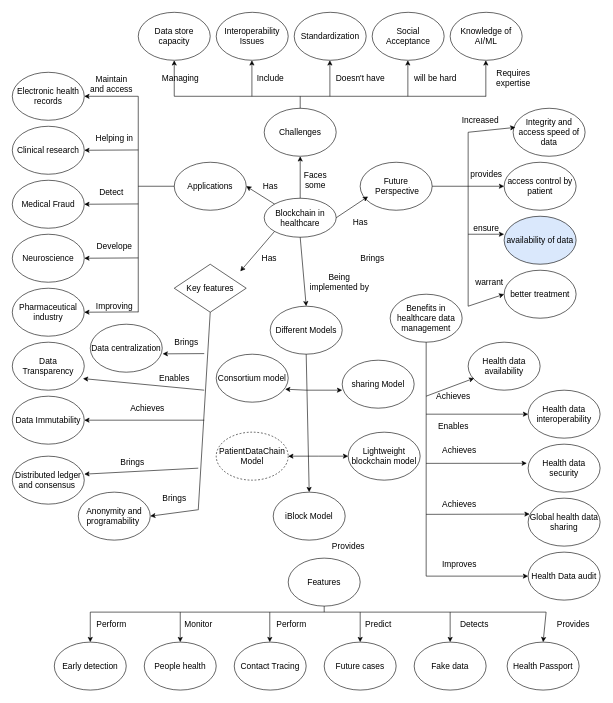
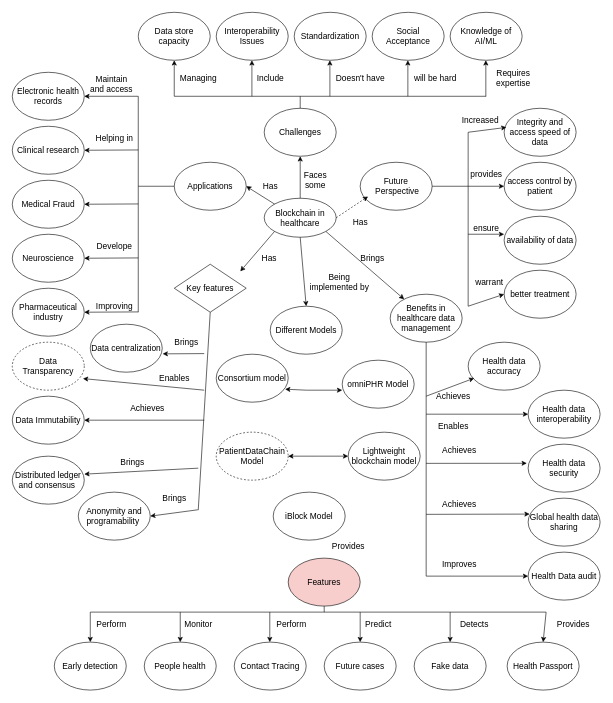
- <mxCell id="38" value="Managing" style="text;html=1;align=center;verticalAlign=middle;resizable=0;points=[];autosize=1;strokeColor=none;fillColor=none;fontSize=14;" parent="1" vertex="1"><mxGeometry x="260" y="120" width="80" height="20" as="geometry" /></mxCell>
+ <mxCell id="38" value="Managing" style="text;html=1;align=center;verticalAlign=middle;resizable=0;points=[];autosize=1;strokeColor=none;fillColor=none;fontSize=14;" parent="1" vertex="1"><mxGeometry x="290" y="120" width="80" height="20" as="geometry" /></mxCell>
- <mxCell id="44" value="Integrity and access speed of data" style="ellipse;whiteSpace=wrap;html=1;fontSize=14;" parent="1" vertex="1"><mxGeometry x="855" y="180" width="120" height="80" as="geometry" /></mxCell>
+ <mxCell id="44" value="Integrity and access speed of data" style="ellipse;whiteSpace=wrap;html=1;fontSize=14;" parent="1" vertex="1"><mxGeometry x="840" y="180" width="120" height="80" as="geometry" /></mxCell>
- <mxCell id="20" value="Detect" style="text;html=1;align=center;verticalAlign=middle;resizable=0;points=[];autosize=1;strokeColor=none;fillColor=none;fontSize=14;" parent="1" vertex="1"><mxGeometry x="155" y="310" width="60" height="20" as="geometry" /></mxCell>
- <mxCell id="48" value="" style="endArrow=classic;html=1;rounded=0;fontSize=14;exitX=1;exitY=0.5;exitDx=0;exitDy=0;entryX=0.109;entryY=0.714;entryDx=0;entryDy=0;entryPerimeter=0;" parent="1" source="2" target="43" edge="1"><mxGeometry width="50" height="50" relative="1" as="geometry"><mxPoint x="560" y="390" as="sourcePoint" /><mxPoint x="610" y="340" as="targetPoint" /></mxGeometry></mxCell>
+ <mxCell id="48" value="" style="endArrow=classic;html=1;rounded=0;fontSize=14;exitX=1;exitY=0.5;exitDx=0;exitDy=0;entryX=0.109;entryY=0.714;entryDx=0;entryDy=0;entryPerimeter=0;dashed=1;" parent="1" source="2" target="43" edge="1"><mxGeometry width="50" height="50" relative="1" as="geometry"><mxPoint x="560" y="390" as="sourcePoint" /><mxPoint x="610" y="340" as="targetPoint" /></mxGeometry></mxCell>
- <mxCell id="46" value="availability of data" style="ellipse;whiteSpace=wrap;html=1;fontSize=14;fillColor=#dae8fc;" parent="1" vertex="1"><mxGeometry x="840" y="360" width="120" height="80" as="geometry" /></mxCell>
+ <mxCell id="46" value="availability of data" style="ellipse;whiteSpace=wrap;html=1;fontSize=14;" parent="1" vertex="1"><mxGeometry x="840" y="360" width="120" height="80" as="geometry" /></mxCell>
+ <mxCell id="80" value="" style="endArrow=classic;html=1;rounded=0;fontSize=14;exitX=1;exitY=1;exitDx=0;exitDy=0;" parent="1" source="2" target="79" edge="1"><mxGeometry width="50" height="50" relative="1" as="geometry"><mxPoint x="560" y="450" as="sourcePoint" /><mxPoint x="610" y="400" as="targetPoint" /></mxGeometry></mxCell>
- <mxCell id="67" value="Data Transparency" style="ellipse;whiteSpace=wrap;html=1;fontSize=14;" parent="1" vertex="1"><mxGeometry x="20" y="570" width="120" height="80" as="geometry" /></mxCell>
+ <mxCell id="67" value="Data Transparency" style="ellipse;whiteSpace=wrap;html=1;fontSize=14;dashed=1;" parent="1" vertex="1"><mxGeometry x="20" y="570" width="120" height="80" as="geometry" /></mxCell>
- <mxCell id="81" value="Health data availability" style="ellipse;whiteSpace=wrap;html=1;fontSize=14;" parent="1" vertex="1"><mxGeometry x="780" y="570" width="120" height="80" as="geometry" /></mxCell>
+ <mxCell id="81" value="Health data accuracy" style="ellipse;whiteSpace=wrap;html=1;fontSize=14;" parent="1" vertex="1"><mxGeometry x="780" y="570" width="120" height="80" as="geometry" /></mxCell>
- <mxCell id="106" value="" style="endArrow=classic;html=1;rounded=0;fontSize=14;exitX=0.5;exitY=1;exitDx=0;exitDy=0;entryX=0.5;entryY=0;entryDx=0;entryDy=0;" parent="1" source="97" target="105" edge="1"><mxGeometry width="50" height="50" relative="1" as="geometry"><mxPoint x="520" y="700" as="sourcePoint" /><mxPoint x="570" y="650" as="targetPoint" /></mxGeometry></mxCell>
- <mxCell id="102" value="sharing Model" style="ellipse;whiteSpace=wrap;html=1;fontSize=14;" parent="1" vertex="1"><mxGeometry x="570" y="600" width="120" height="80" as="geometry" /></mxCell>
+ <mxCell id="102" value="omniPHR Model" style="ellipse;whiteSpace=wrap;html=1;fontSize=14;" parent="1" vertex="1"><mxGeometry x="570" y="600" width="120" height="80" as="geometry" /></mxCell>
- <mxCell id="124" value="&lt;font style=&quot;font-size: 14px&quot;&gt;Features&lt;/font&gt;" style="ellipse;whiteSpace=wrap;html=1;" vertex="1" parent="1"><mxGeometry x="480" y="930" width="120" height="80" as="geometry" /></mxCell>
+ <mxCell id="124" value="&lt;font style=&quot;font-size: 14px&quot;&gt;Features&lt;/font&gt;" style="ellipse;whiteSpace=wrap;html=1;fillColor=#f8cecc;" vertex="1" parent="1"><mxGeometry x="480" y="930" width="120" height="80" as="geometry" /></mxCell>
